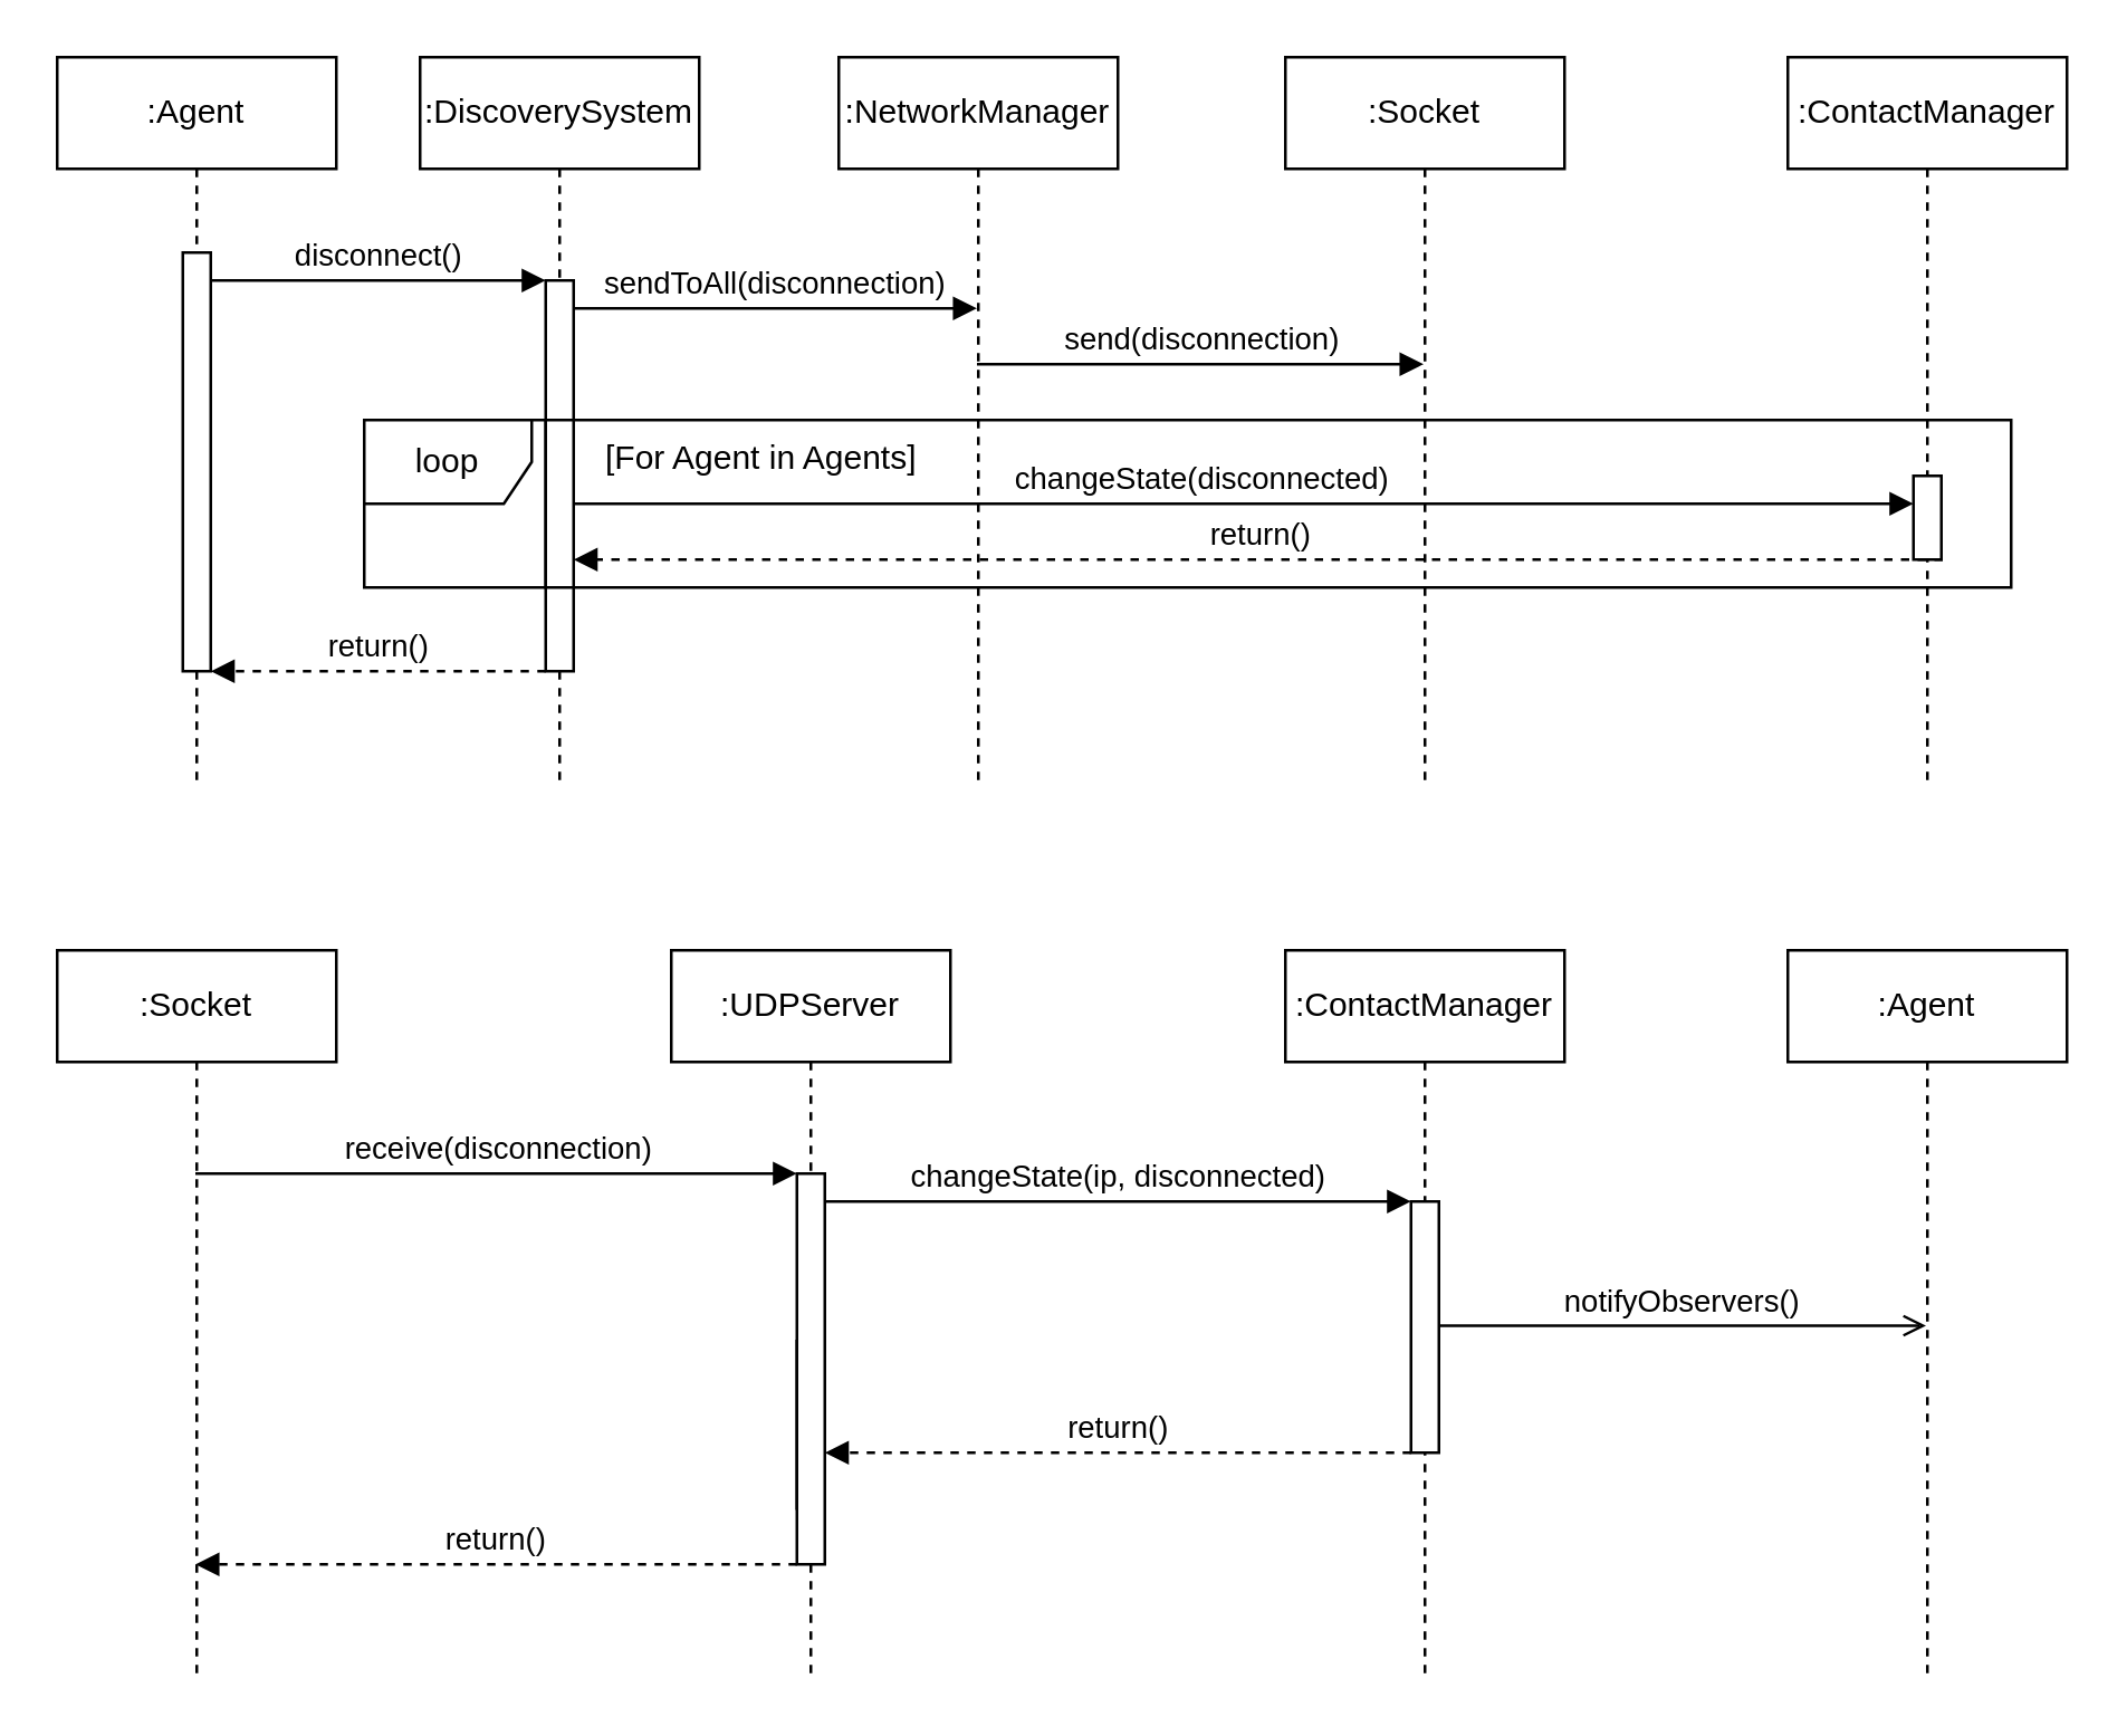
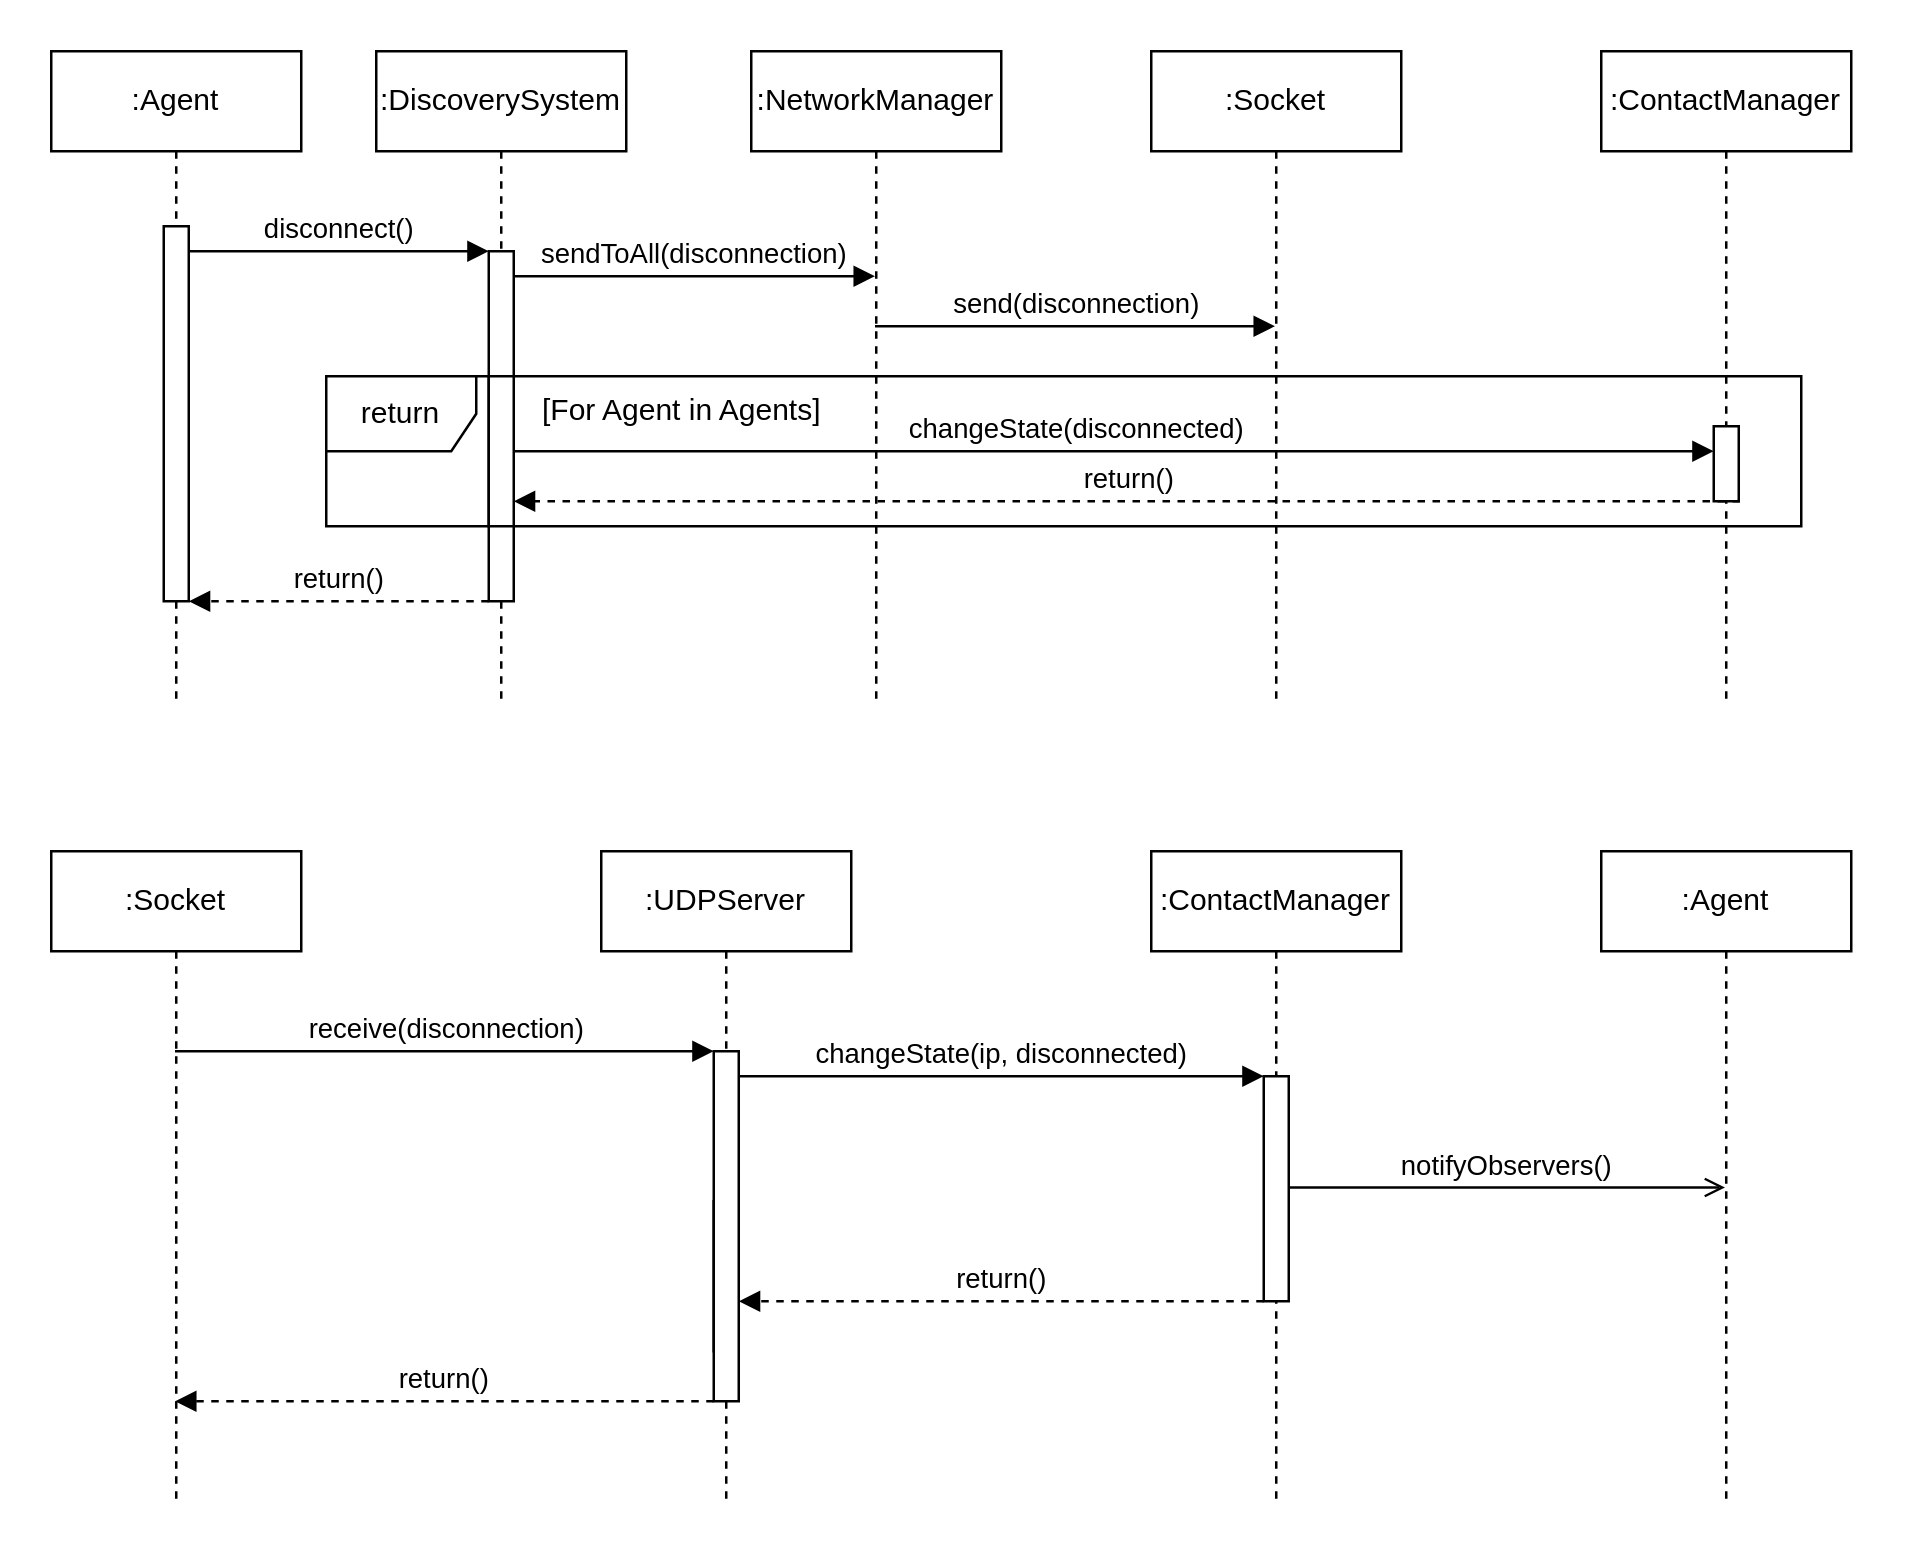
- <mxCell id="30" value="loop" style="shape=umlFrame;whiteSpace=wrap;html=1;pointerEvents=0;movable=1;resizable=1;rotatable=1;deletable=1;editable=1;locked=0;connectable=1;" vertex="1" parent="29"><mxGeometry width="590" height="60" as="geometry" /></mxCell>
+ <mxCell id="30" value="return" style="shape=umlFrame;whiteSpace=wrap;html=1;pointerEvents=0;movable=1;resizable=1;rotatable=1;deletable=1;editable=1;locked=0;connectable=1;" vertex="1" parent="29"><mxGeometry width="590" height="60" as="geometry" /></mxCell>
